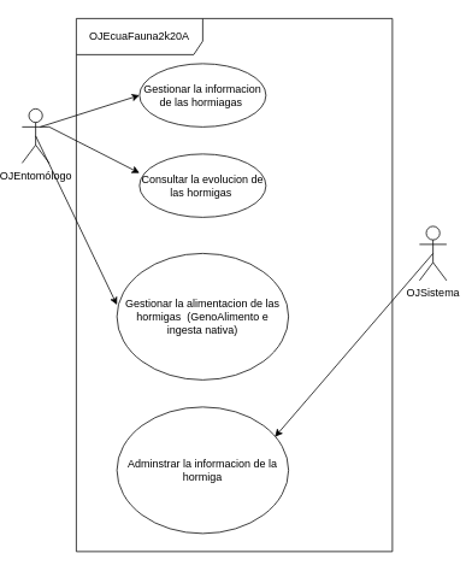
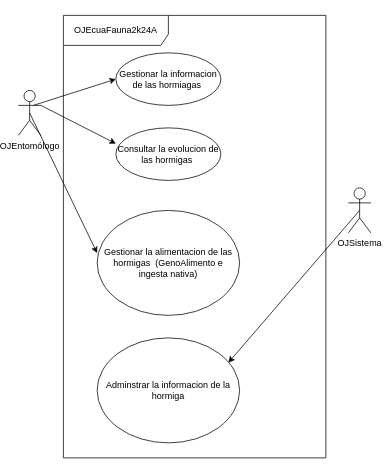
- <mxCell id="12" value="OJEcuaFauna2k20A" style="shape=umlFrame;whiteSpace=wrap;html=1;width=140;height=40;" vertex="1" parent="1"><mxGeometry x="80" y="20" width="350" height="590" as="geometry" /></mxCell>
+ <mxCell id="12" value="OJEcuaFauna2k24A" style="shape=umlFrame;whiteSpace=wrap;html=1;width=140;height=40;" vertex="1" parent="1"><mxGeometry x="80" y="20" width="350" height="590" as="geometry" /></mxCell>
